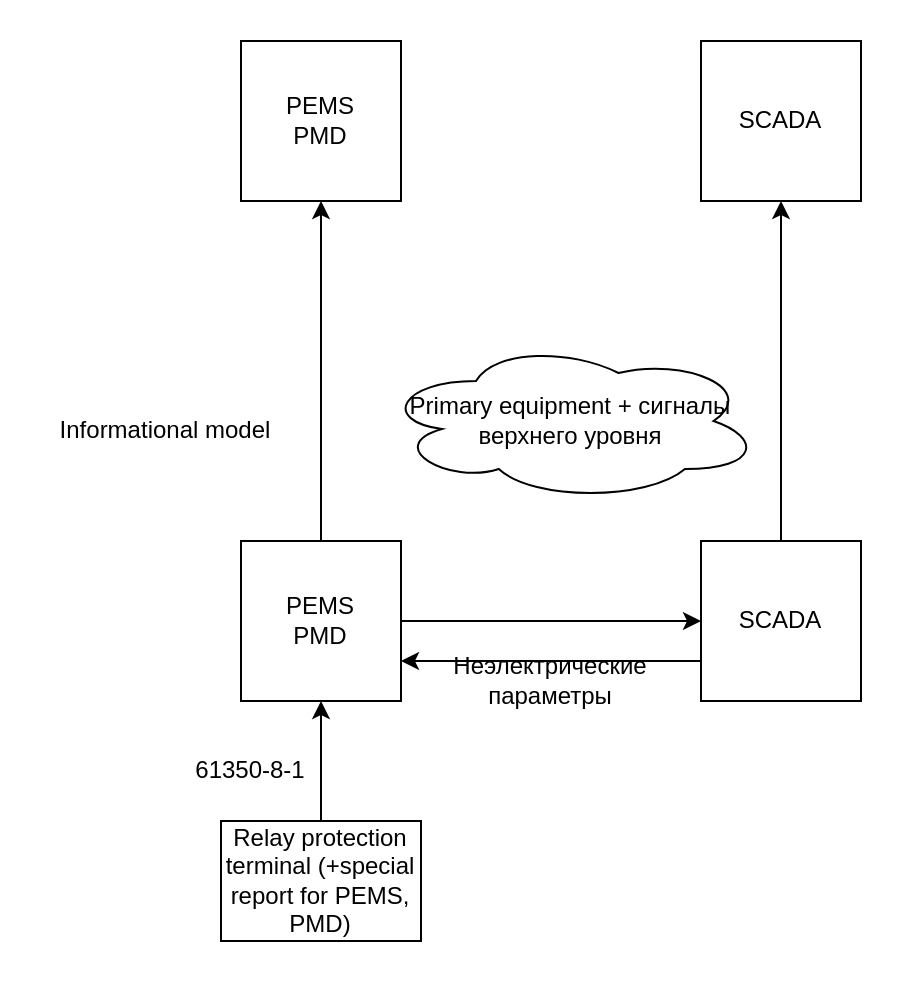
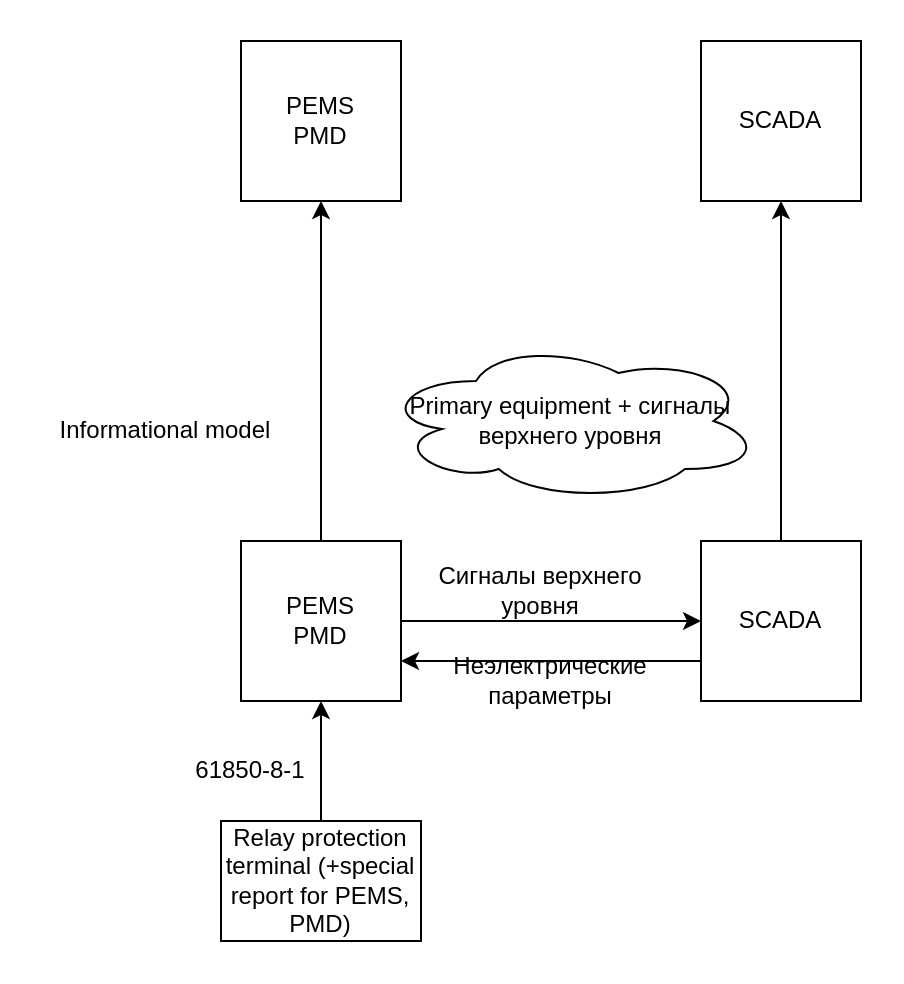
+ <mxCell id="11" value="Сигналы верхнего уровня" style="text;html=1;strokeColor=none;fillColor=none;align=center;verticalAlign=middle;whiteSpace=wrap;rounded=0;" vertex="1" parent="1"><mxGeometry x="205" y="280" width="130" height="30" as="geometry" /></mxCell>
- <mxCell id="13" value="61350-8-1" style="text;html=1;strokeColor=none;fillColor=none;align=center;verticalAlign=middle;whiteSpace=wrap;rounded=0;" vertex="1" parent="1"><mxGeometry x="90" y="370" width="70" height="30" as="geometry" /></mxCell>
+ <mxCell id="13" value="61850-8-1" style="text;html=1;strokeColor=none;fillColor=none;align=center;verticalAlign=middle;whiteSpace=wrap;rounded=0;" vertex="1" parent="1"><mxGeometry x="90" y="370" width="70" height="30" as="geometry" /></mxCell>
